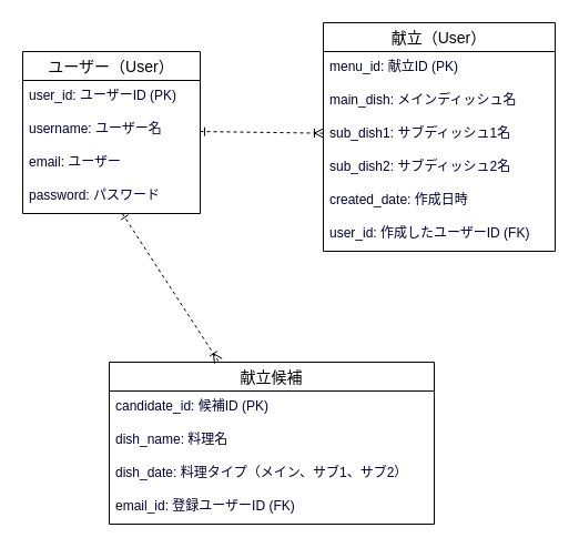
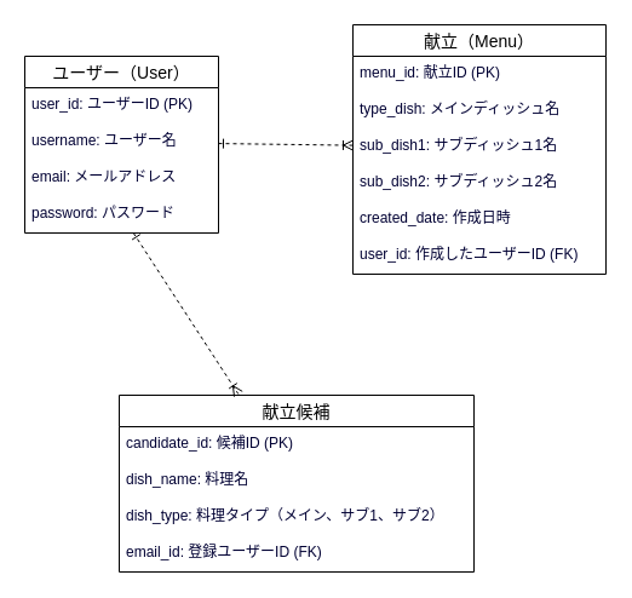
- <mxCell id="7" value="献立（User）" style="swimlane;fontStyle=0;childLayout=stackLayout;horizontal=1;startSize=26;horizontalStack=0;resizeParent=1;resizeParentMax=0;resizeLast=0;collapsible=1;marginBottom=0;align=center;fontSize=14;labelBackgroundColor=none;labelBorderColor=none;swimlaneFillColor=none;gradientColor=none;perimeterSpacing=1;swimlaneLine=1;" vertex="1" parent="1"><mxGeometry x="291" y="20" width="209" height="206" as="geometry" /></mxCell>
+ <mxCell id="7" value="献立（Menu）" style="swimlane;fontStyle=0;childLayout=stackLayout;horizontal=1;startSize=26;horizontalStack=0;resizeParent=1;resizeParentMax=0;resizeLast=0;collapsible=1;marginBottom=0;align=center;fontSize=14;labelBackgroundColor=none;labelBorderColor=none;swimlaneFillColor=none;gradientColor=none;perimeterSpacing=1;swimlaneLine=1;" vertex="1" parent="1"><mxGeometry x="291" y="20" width="209" height="206" as="geometry" /></mxCell>
- <mxCell id="9" value="main_dish: メインディッシュ名" style="text;strokeColor=none;fillColor=none;spacingLeft=4;spacingRight=4;overflow=hidden;rotatable=0;points=[[0,0.5],[1,0.5]];portConstraint=eastwest;fontSize=12;fontColor=#000033;" vertex="1" parent="7"><mxGeometry y="56" width="209" height="30" as="geometry" /></mxCell>
+ <mxCell id="9" value="type_dish: メインディッシュ名" style="text;strokeColor=none;fillColor=none;spacingLeft=4;spacingRight=4;overflow=hidden;rotatable=0;points=[[0,0.5],[1,0.5]];portConstraint=eastwest;fontSize=12;fontColor=#000033;" vertex="1" parent="7"><mxGeometry y="56" width="209" height="30" as="geometry" /></mxCell>
- <mxCell id="5" value="email: ユーザー" style="text;strokeColor=none;fillColor=none;spacingLeft=4;spacingRight=4;overflow=hidden;rotatable=0;points=[[0,0.5],[1,0.5]];portConstraint=eastwest;fontSize=12;fontColor=#000033;" vertex="1" parent="2"><mxGeometry y="86" width="160" height="30" as="geometry" /></mxCell>
+ <mxCell id="5" value="email: メールアドレス" style="text;strokeColor=none;fillColor=none;spacingLeft=4;spacingRight=4;overflow=hidden;rotatable=0;points=[[0,0.5],[1,0.5]];portConstraint=eastwest;fontSize=12;fontColor=#000033;" vertex="1" parent="2"><mxGeometry y="86" width="160" height="30" as="geometry" /></mxCell>
- <mxCell id="17" value="dish_date: 料理タイプ（メイン、サブ1、サブ2）" style="text;strokeColor=none;fillColor=none;spacingLeft=4;spacingRight=4;overflow=hidden;rotatable=0;points=[[0,0.5],[1,0.5]];portConstraint=eastwest;fontSize=12;fontColor=#000033;" vertex="1" parent="14"><mxGeometry y="86" width="293" height="30" as="geometry" /></mxCell>
+ <mxCell id="17" value="dish_type: 料理タイプ（メイン、サブ1、サブ2）" style="text;strokeColor=none;fillColor=none;spacingLeft=4;spacingRight=4;overflow=hidden;rotatable=0;points=[[0,0.5],[1,0.5]];portConstraint=eastwest;fontSize=12;fontColor=#000033;" vertex="1" parent="14"><mxGeometry y="86" width="293" height="30" as="geometry" /></mxCell>
